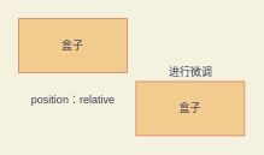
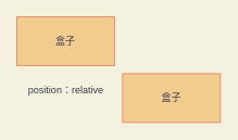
- <mxCell id="4" value="进行微调" style="text;html=1;align=center;verticalAlign=middle;resizable=0;points=[];autosize=1;strokeColor=none;fontColor=#393C56;" vertex="1" parent="1"><mxGeometry x="180" y="70" width="60" height="20" as="geometry" /></mxCell>
